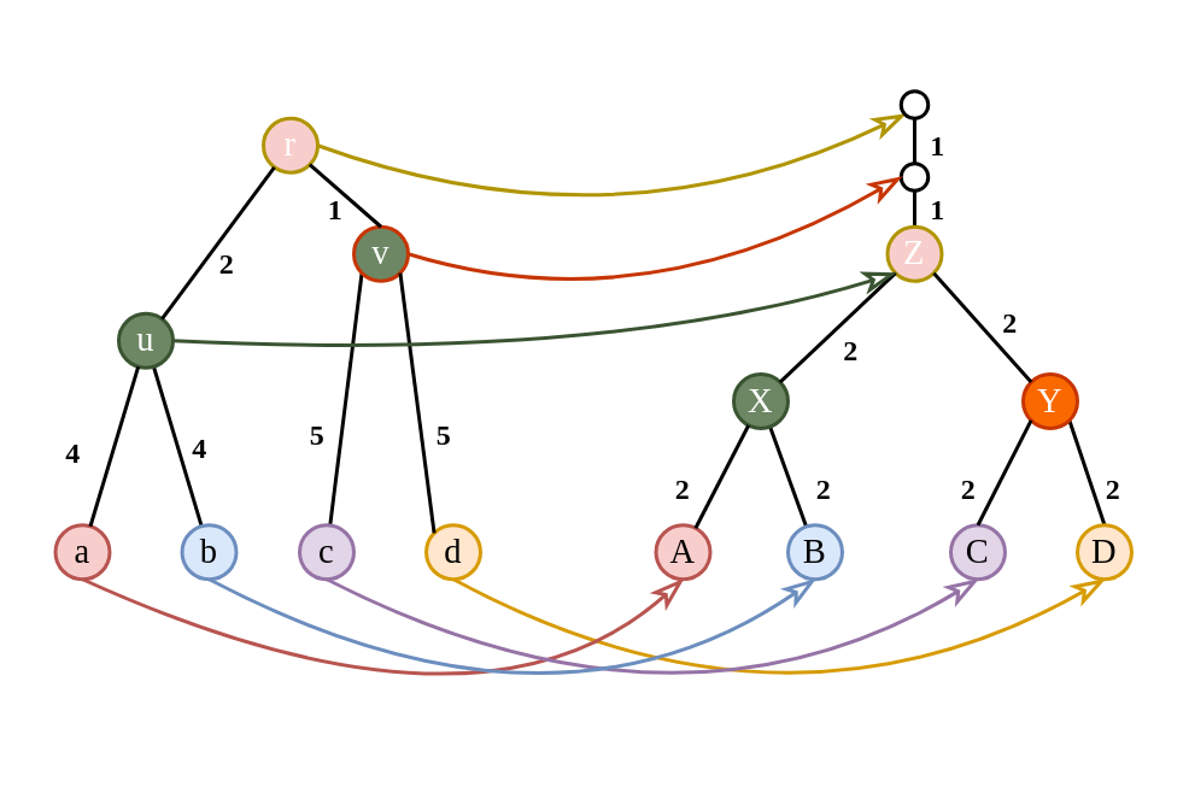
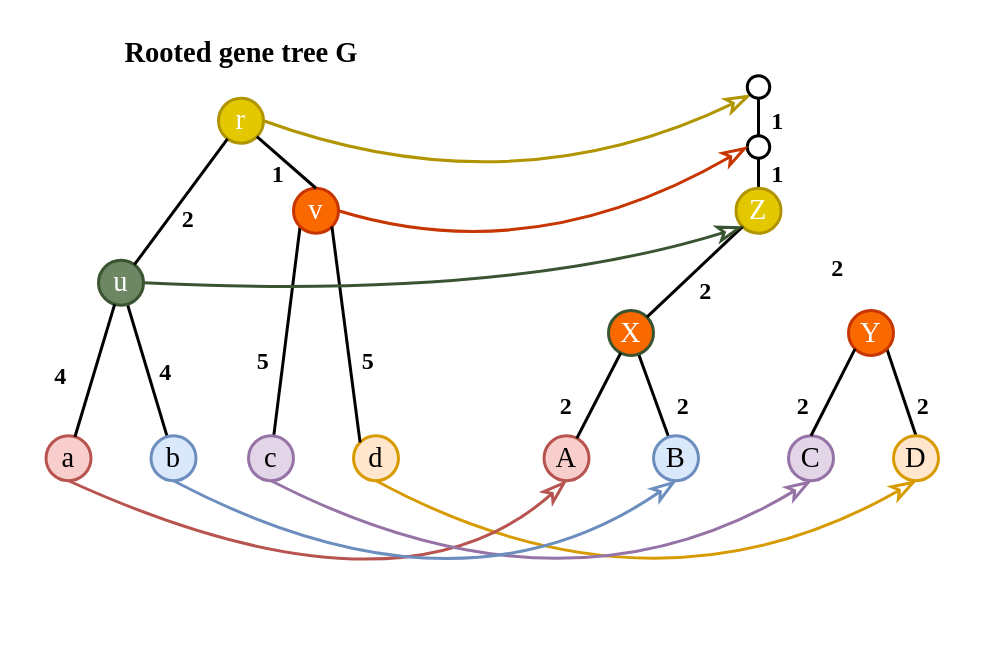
+ <mxCell id="9" value="&lt;b style=&quot;font-size: 19px&quot;&gt;Rooted gene tree G&lt;/b&gt;" style="text;html=1;align=center;verticalAlign=middle;resizable=0;points=[];autosize=1;fontSize=19;fontFamily=Times New Roman;" parent="1" vertex="1"><mxGeometry x="75" y="20" width="170" height="30" as="geometry" /></mxCell>
- <mxCell id="16" value="&lt;font style=&quot;font-size: 19px&quot;&gt;r&lt;/font&gt;" style="ellipse;whiteSpace=wrap;html=1;aspect=fixed;strokeWidth=2;fontSize=19;fontFamily=Times New Roman;fillColor=#f8cecc;strokeColor=#B09500;fontColor=#ffffff;" parent="1" vertex="1"><mxGeometry x="145" y="65" width="30" height="30" as="geometry" /></mxCell>
+ <mxCell id="16" value="&lt;font style=&quot;font-size: 19px&quot;&gt;r&lt;/font&gt;" style="ellipse;whiteSpace=wrap;html=1;aspect=fixed;strokeWidth=2;fontSize=19;fontFamily=Times New Roman;fillColor=#e3c800;strokeColor=#B09500;fontColor=#ffffff;" parent="1" vertex="1"><mxGeometry x="145" y="65" width="30" height="30" as="geometry" /></mxCell>
- <mxCell id="32" value="&lt;font style=&quot;font-size: 19px&quot;&gt;v&lt;/font&gt;" style="ellipse;whiteSpace=wrap;html=1;aspect=fixed;strokeWidth=2;fontSize=19;fontFamily=Times New Roman;fillColor=#6d8764;strokeColor=#C73500;fontColor=#ffffff;" parent="1" vertex="1"><mxGeometry x="195" y="125" width="30" height="30" as="geometry" /></mxCell>
+ <mxCell id="32" value="&lt;font style=&quot;font-size: 19px&quot;&gt;v&lt;/font&gt;" style="ellipse;whiteSpace=wrap;html=1;aspect=fixed;strokeWidth=2;fontSize=19;fontFamily=Times New Roman;fillColor=#fa6800;strokeColor=#C73500;fontColor=#ffffff;" parent="1" vertex="1"><mxGeometry x="195" y="125" width="30" height="30" as="geometry" /></mxCell>
- <mxCell id="28" value="&lt;font style=&quot;font-size: 19px&quot;&gt;Z&lt;/font&gt;" style="ellipse;whiteSpace=wrap;html=1;aspect=fixed;strokeWidth=2;fontSize=19;fontFamily=Times New Roman;fillColor=#f8cecc;strokeColor=#B09500;fontColor=#ffffff;" parent="1" vertex="1"><mxGeometry x="490" y="125" width="30" height="30" as="geometry" /></mxCell>
+ <mxCell id="28" value="&lt;font style=&quot;font-size: 19px&quot;&gt;Z&lt;/font&gt;" style="ellipse;whiteSpace=wrap;html=1;aspect=fixed;strokeWidth=2;fontSize=19;fontFamily=Times New Roman;fillColor=#e3c800;strokeColor=#B09500;fontColor=#ffffff;" parent="1" vertex="1"><mxGeometry x="490" y="125" width="30" height="30" as="geometry" /></mxCell>
- <mxCell id="30" value="" style="endArrow=none;html=1;strokeWidth=2;fontSize=19;fontFamily=Times New Roman;entryX=1;entryY=1;entryDx=0;entryDy=0;exitX=0;exitY=0;exitDx=0;exitDy=0;" parent="1" source="7" target="28" edge="1"><mxGeometry width="50" height="50" relative="1" as="geometry"><mxPoint x="440.897" y="221.192" as="sourcePoint" /><mxPoint x="504.393" y="160.607" as="targetPoint" /></mxGeometry></mxCell>
- <mxCell id="6" value="&lt;font style=&quot;font-size: 19px;&quot;&gt;X&lt;/font&gt;" style="ellipse;whiteSpace=wrap;html=1;aspect=fixed;strokeWidth=2;fontSize=19;fontFamily=Times New Roman;fillColor=#6d8764;strokeColor=#3A5431;fontColor=#ffffff;" parent="1" vertex="1"><mxGeometry x="405" y="206.5" width="30" height="30" as="geometry" /></mxCell>
+ <mxCell id="6" value="&lt;font style=&quot;font-size: 19px;&quot;&gt;X&lt;/font&gt;" style="ellipse;whiteSpace=wrap;html=1;aspect=fixed;strokeWidth=2;fontSize=19;fontFamily=Times New Roman;fillColor=#fa6800;strokeColor=#3A5431;fontColor=#ffffff;" parent="1" vertex="1"><mxGeometry x="405" y="206.5" width="30" height="30" as="geometry" /></mxCell>
